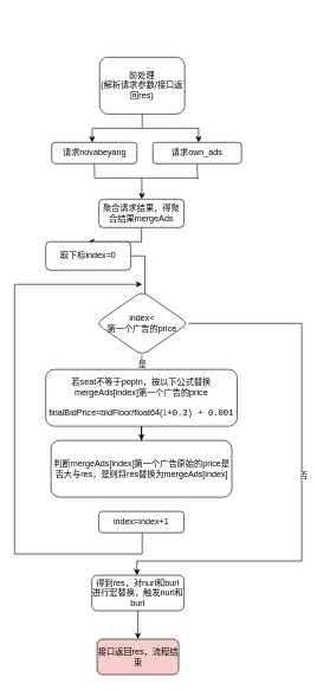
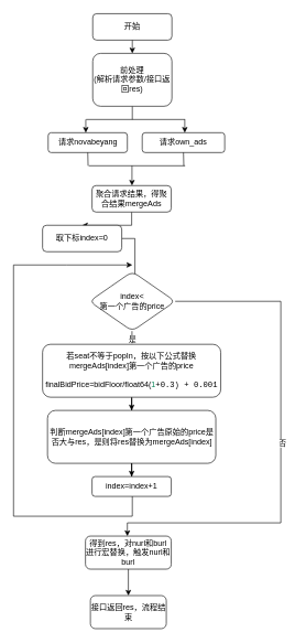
+ <mxCell id="2" value="开始" style="rounded=1;whiteSpace=wrap;html=1;fontSize=12;glass=0;strokeWidth=1;shadow=0;" parent="1" vertex="1"><mxGeometry x="140" y="20" width="120" height="40" as="geometry" /></mxCell>
+ <mxCell id="30" value="" style="endArrow=classic;html=1;rounded=0;exitX=0.5;exitY=1;exitDx=0;exitDy=0;entryX=0.5;entryY=0;entryDx=0;entryDy=0;" edge="1" parent="1" source="2" target="29"><mxGeometry width="50" height="50" relative="1" as="geometry"><mxPoint x="370" y="190" as="sourcePoint" /><mxPoint x="420" y="140" as="targetPoint" /></mxGeometry></mxCell>
+ <mxCell id="24" value="" style="edgeStyle=orthogonalEdgeStyle;rounded=0;orthogonalLoop=1;jettySize=auto;html=1;" edge="1" parent="1" source="25" target="26"><mxGeometry relative="1" as="geometry" /></mxCell>
- <mxCell id="28" value="接口返回res，流程结束" style="whiteSpace=wrap;html=1;rounded=1;fillColor=#f8cecc;" vertex="1" parent="1"><mxGeometry x="136.5" y="900" width="115" height="50" as="geometry" /></mxCell>
+ <mxCell id="28" value="接口返回res，流程结束" style="whiteSpace=wrap;html=1;rounded=1;" vertex="1" parent="1"><mxGeometry x="136.5" y="900" width="115" height="50" as="geometry" /></mxCell>
